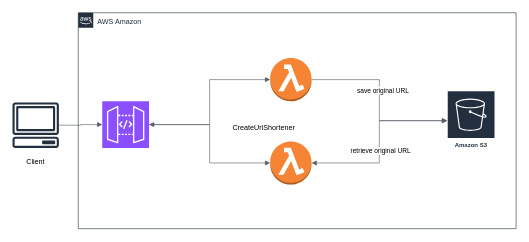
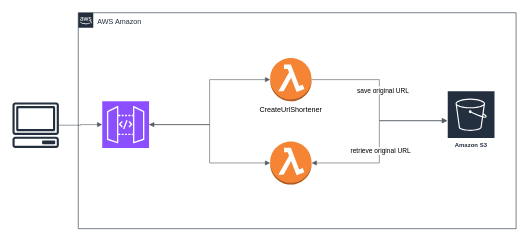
- <mxCell id="7" value="CreateUrlShortener" style="text;html=1;strokeColor=none;fillColor=none;align=center;verticalAlign=middle;whiteSpace=wrap;rounded=0;" vertex="1" parent="2"><mxGeometry x="242.25" y="177.5" width="134.5" height="30" as="geometry" /></mxCell>
+ <mxCell id="7" value="CreateUrlShortener" style="text;html=1;strokeColor=none;fillColor=none;align=center;verticalAlign=middle;whiteSpace=wrap;rounded=0;" vertex="1" parent="2"><mxGeometry x="287.25" y="147.5" width="134.5" height="30" as="geometry" /></mxCell>
- <mxCell id="11" value="Client" style="text;html=1;strokeColor=none;fillColor=none;align=center;verticalAlign=middle;whiteSpace=wrap;rounded=0;" vertex="1" parent="1"><mxGeometry x="29" y="255" width="60" height="30" as="geometry" /></mxCell>
